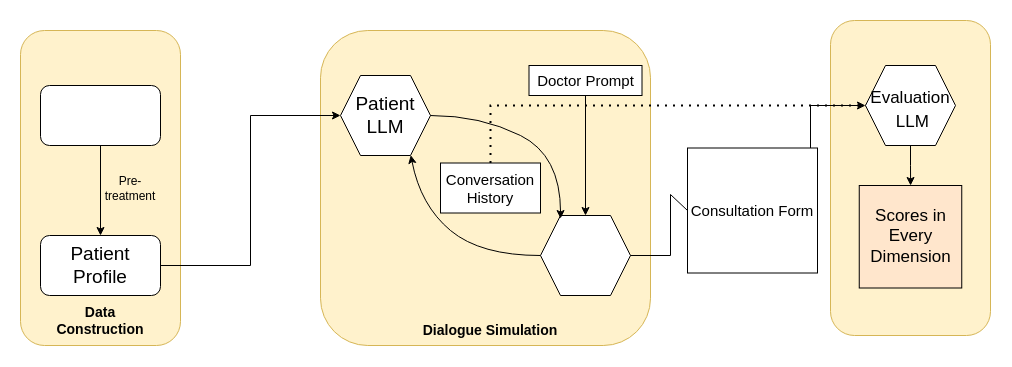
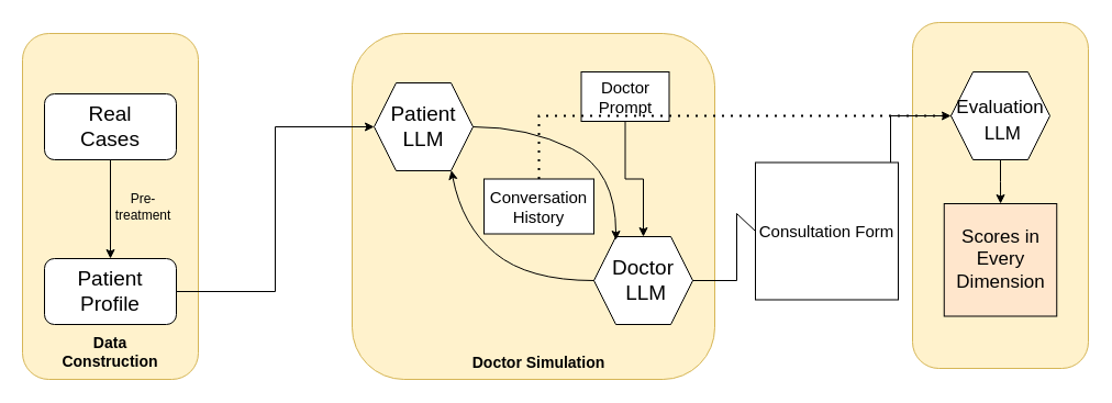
- <mxCell id="22" value="&lt;font style=&quot;font-size: 15px;&quot;&gt;Doctor Prompt&lt;/font&gt;" style="rounded=0;whiteSpace=wrap;html=1;" vertex="1" parent="1"><mxGeometry x="528.5" y="65" width="113" height="30" as="geometry" /></mxCell>
+ <mxCell id="22" value="&lt;font style=&quot;font-size: 15px;&quot;&gt;Doctor Prompt&lt;/font&gt;" style="rounded=0;whiteSpace=wrap;html=1;" vertex="1" parent="1"><mxGeometry x="528.5" y="65" width="80" height="45" as="geometry" /></mxCell>
+ <mxCell id="10" value="Real Cases" style="text;html=1;align=center;verticalAlign=middle;whiteSpace=wrap;rounded=0;fontSize=19;" vertex="1" parent="1"><mxGeometry x="70" y="100" width="60" height="30" as="geometry" /></mxCell>
+ <mxCell id="18" value="&lt;font style=&quot;font-size: 19px;&quot;&gt;Doctor&lt;/font&gt;&lt;div&gt;&lt;font style=&quot;font-size: 19px;&quot;&gt;&amp;nbsp;LLM&lt;/font&gt;&lt;/div&gt;" style="text;html=1;align=center;verticalAlign=middle;whiteSpace=wrap;rounded=0;" vertex="1" parent="1"><mxGeometry x="555" y="240" width="60" height="30" as="geometry" /></mxCell>
- <mxCell id="20" value="&lt;font&gt;&lt;b&gt;Dialogue Simulation&lt;/b&gt;&lt;/font&gt;" style="text;html=1;align=center;verticalAlign=middle;whiteSpace=wrap;rounded=0;fontSize=14;" vertex="1" parent="1"><mxGeometry x="375" y="315" width="230" height="30" as="geometry" /></mxCell>
+ <mxCell id="20" value="&lt;font&gt;&lt;b&gt;Doctor Simulation&lt;/b&gt;&lt;/font&gt;" style="text;html=1;align=center;verticalAlign=middle;whiteSpace=wrap;rounded=0;fontSize=14;" vertex="1" parent="1"><mxGeometry x="375" y="315" width="230" height="30" as="geometry" /></mxCell>
